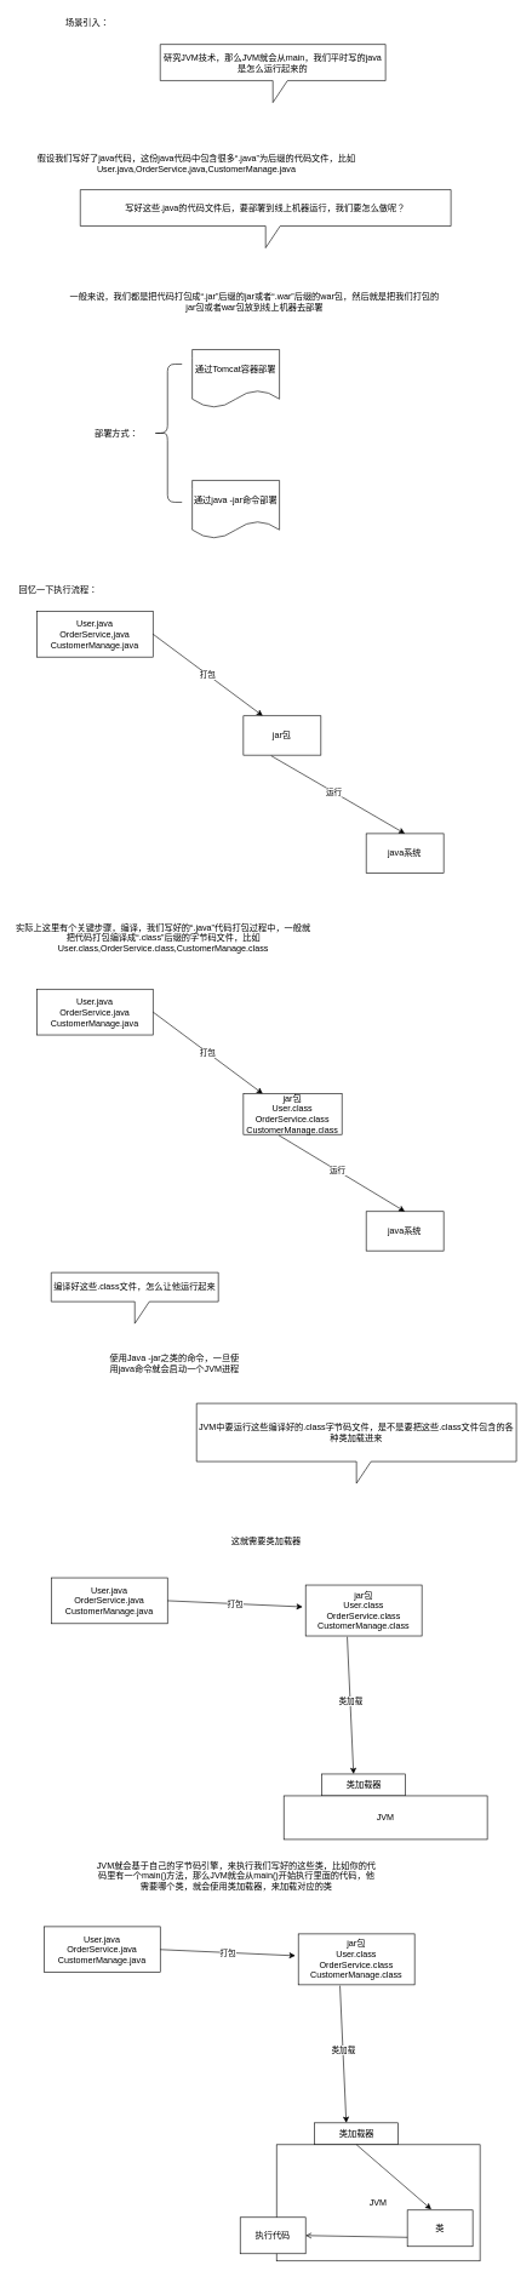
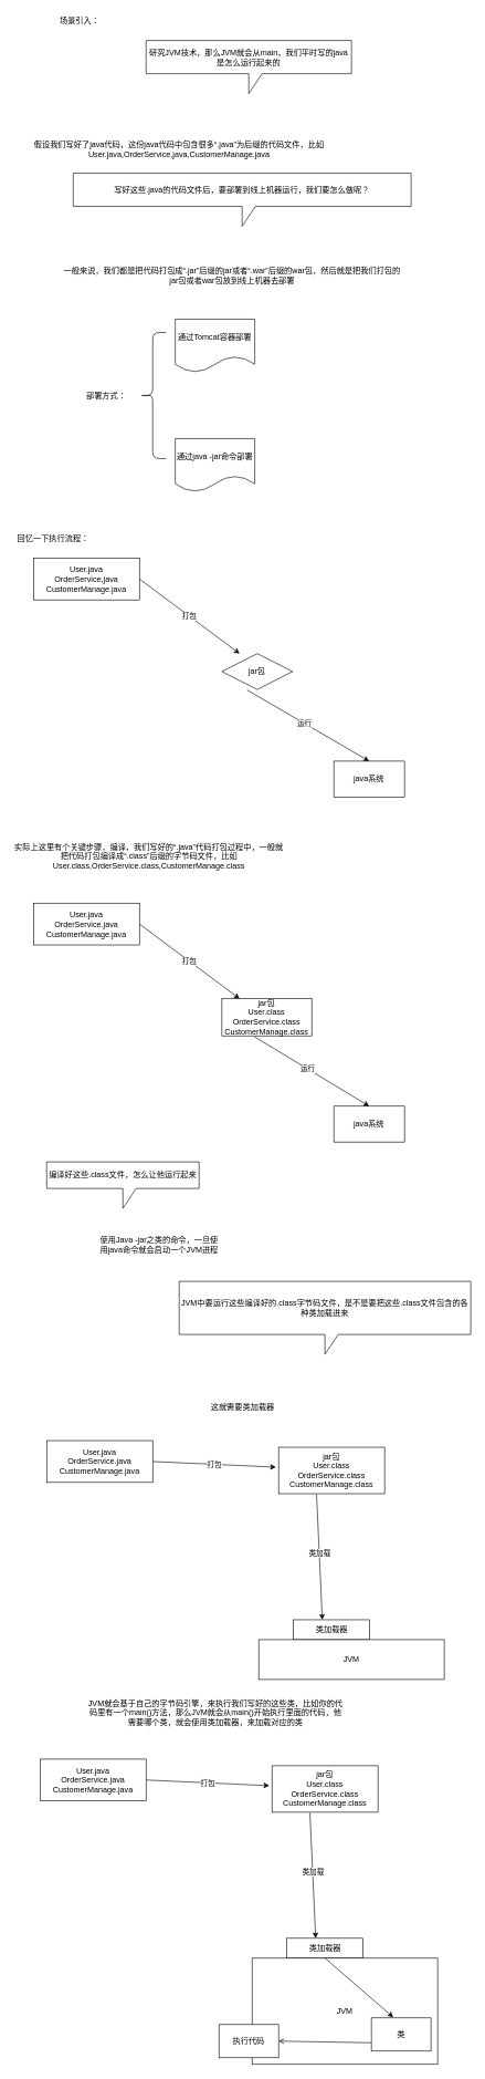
- <mxCell id="14" value="jar包" style="rounded=0;whiteSpace=wrap;html=1;" vertex="1" parent="11"><mxGeometry x="284.444" y="144" width="106.667" height="54" as="geometry" /></mxCell>
+ <mxCell id="14" value="jar包" style="rhombus;whiteSpace=wrap;html=1;" vertex="1" parent="11"><mxGeometry x="284.444" y="144" width="106.667" height="54" as="geometry" /></mxCell>
